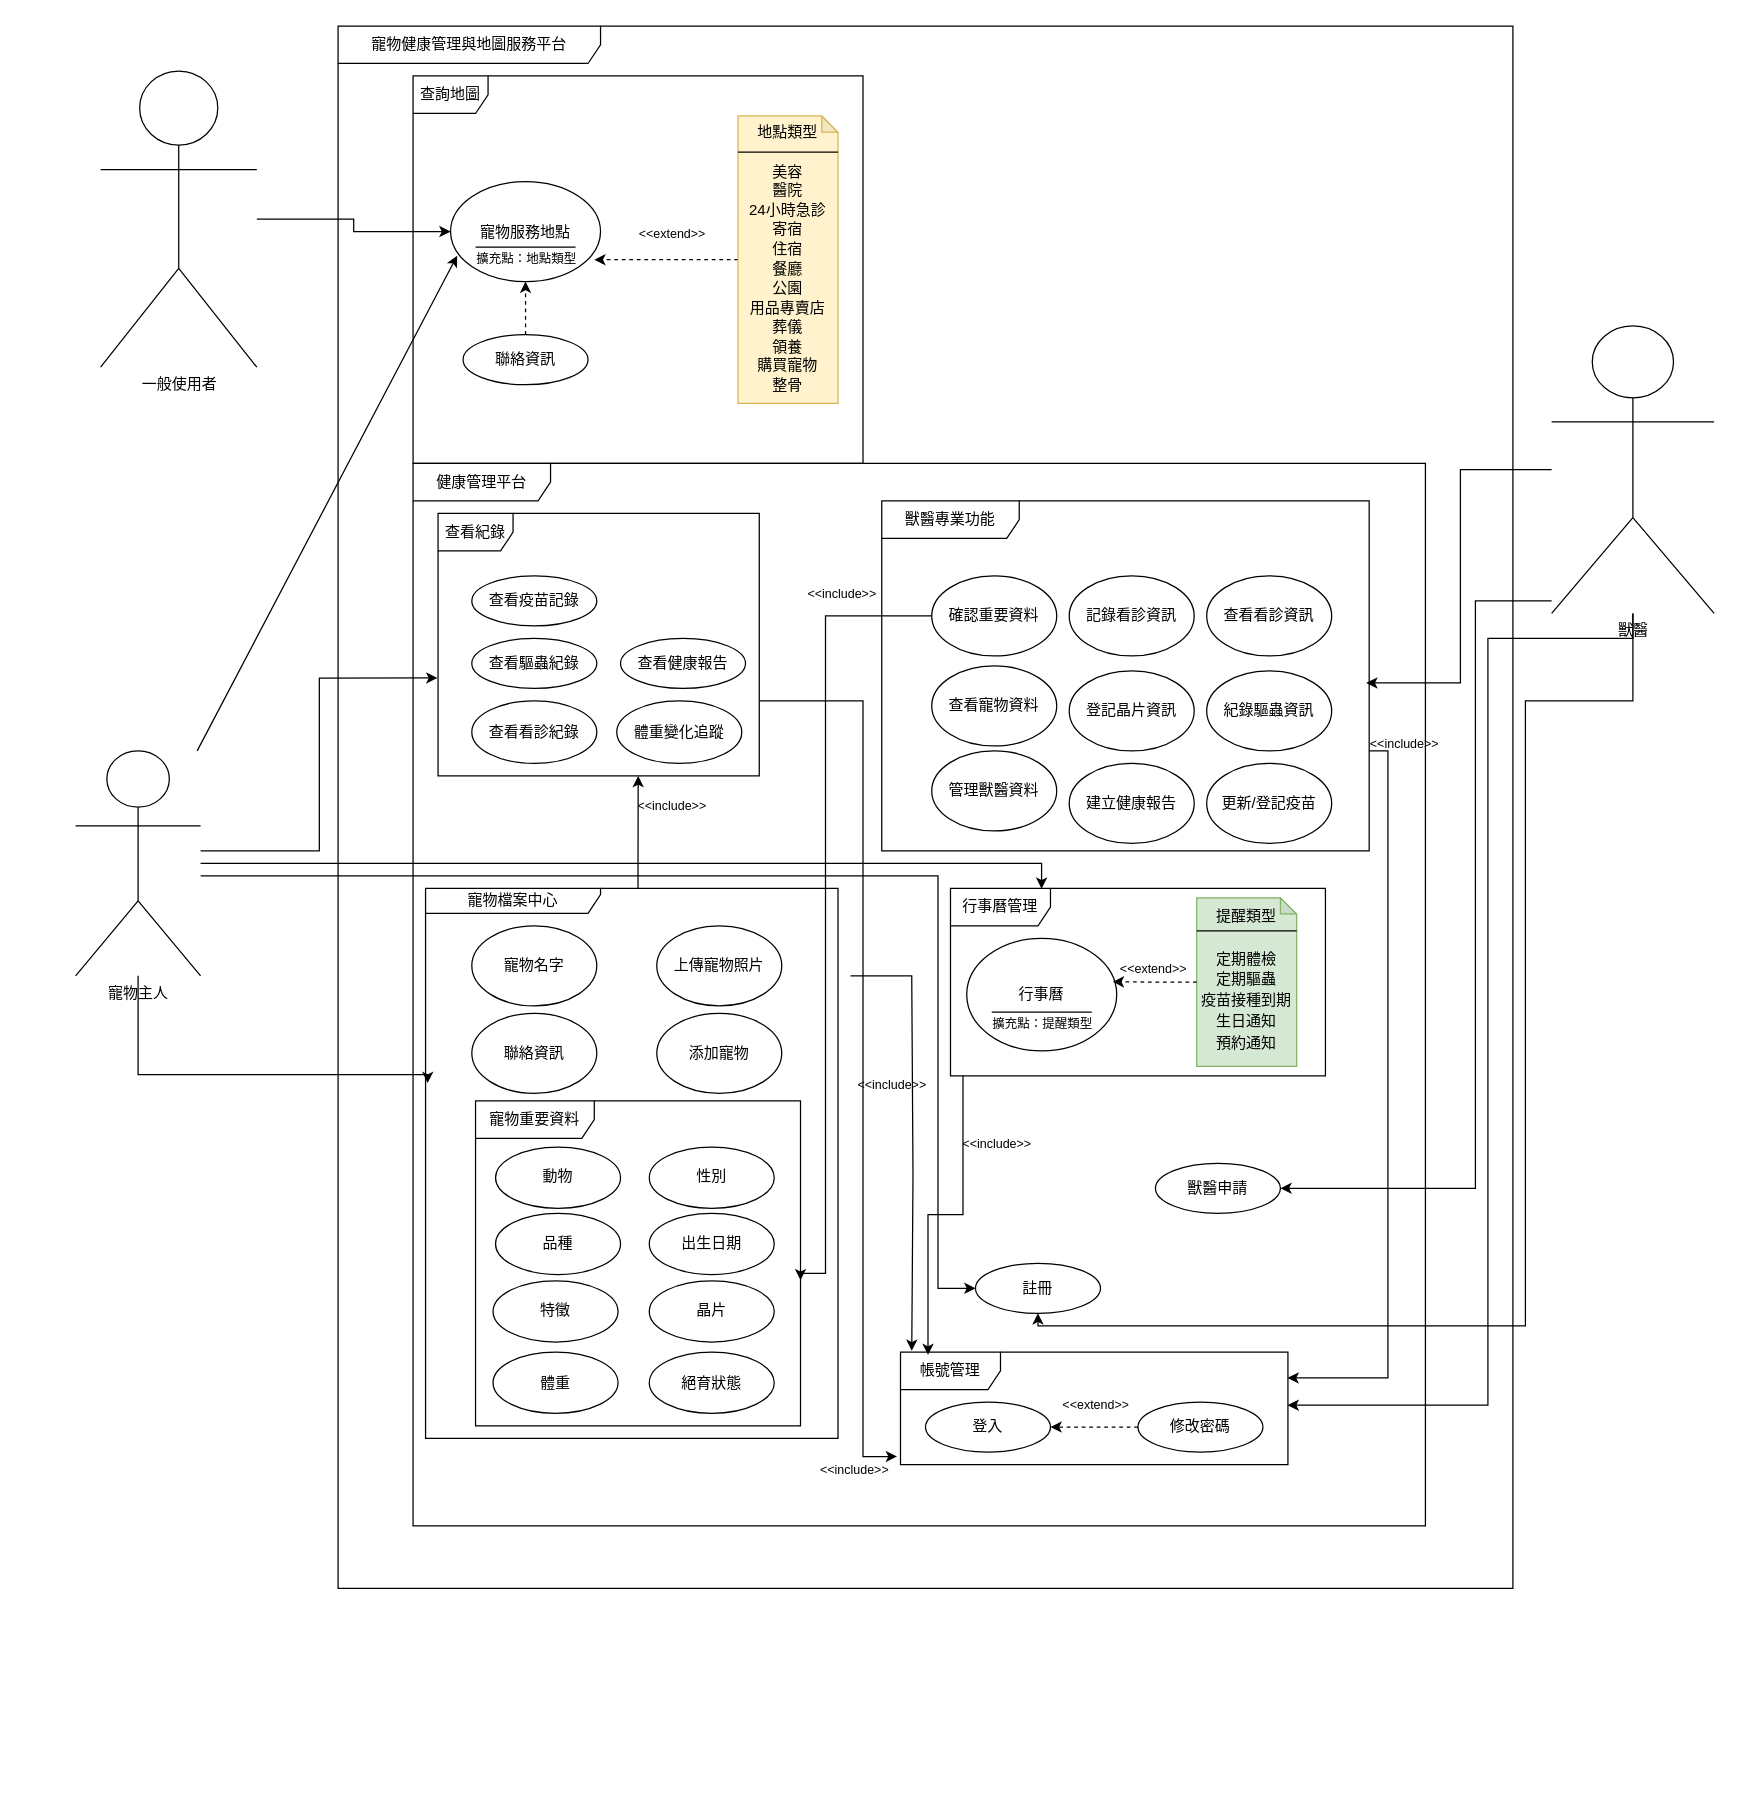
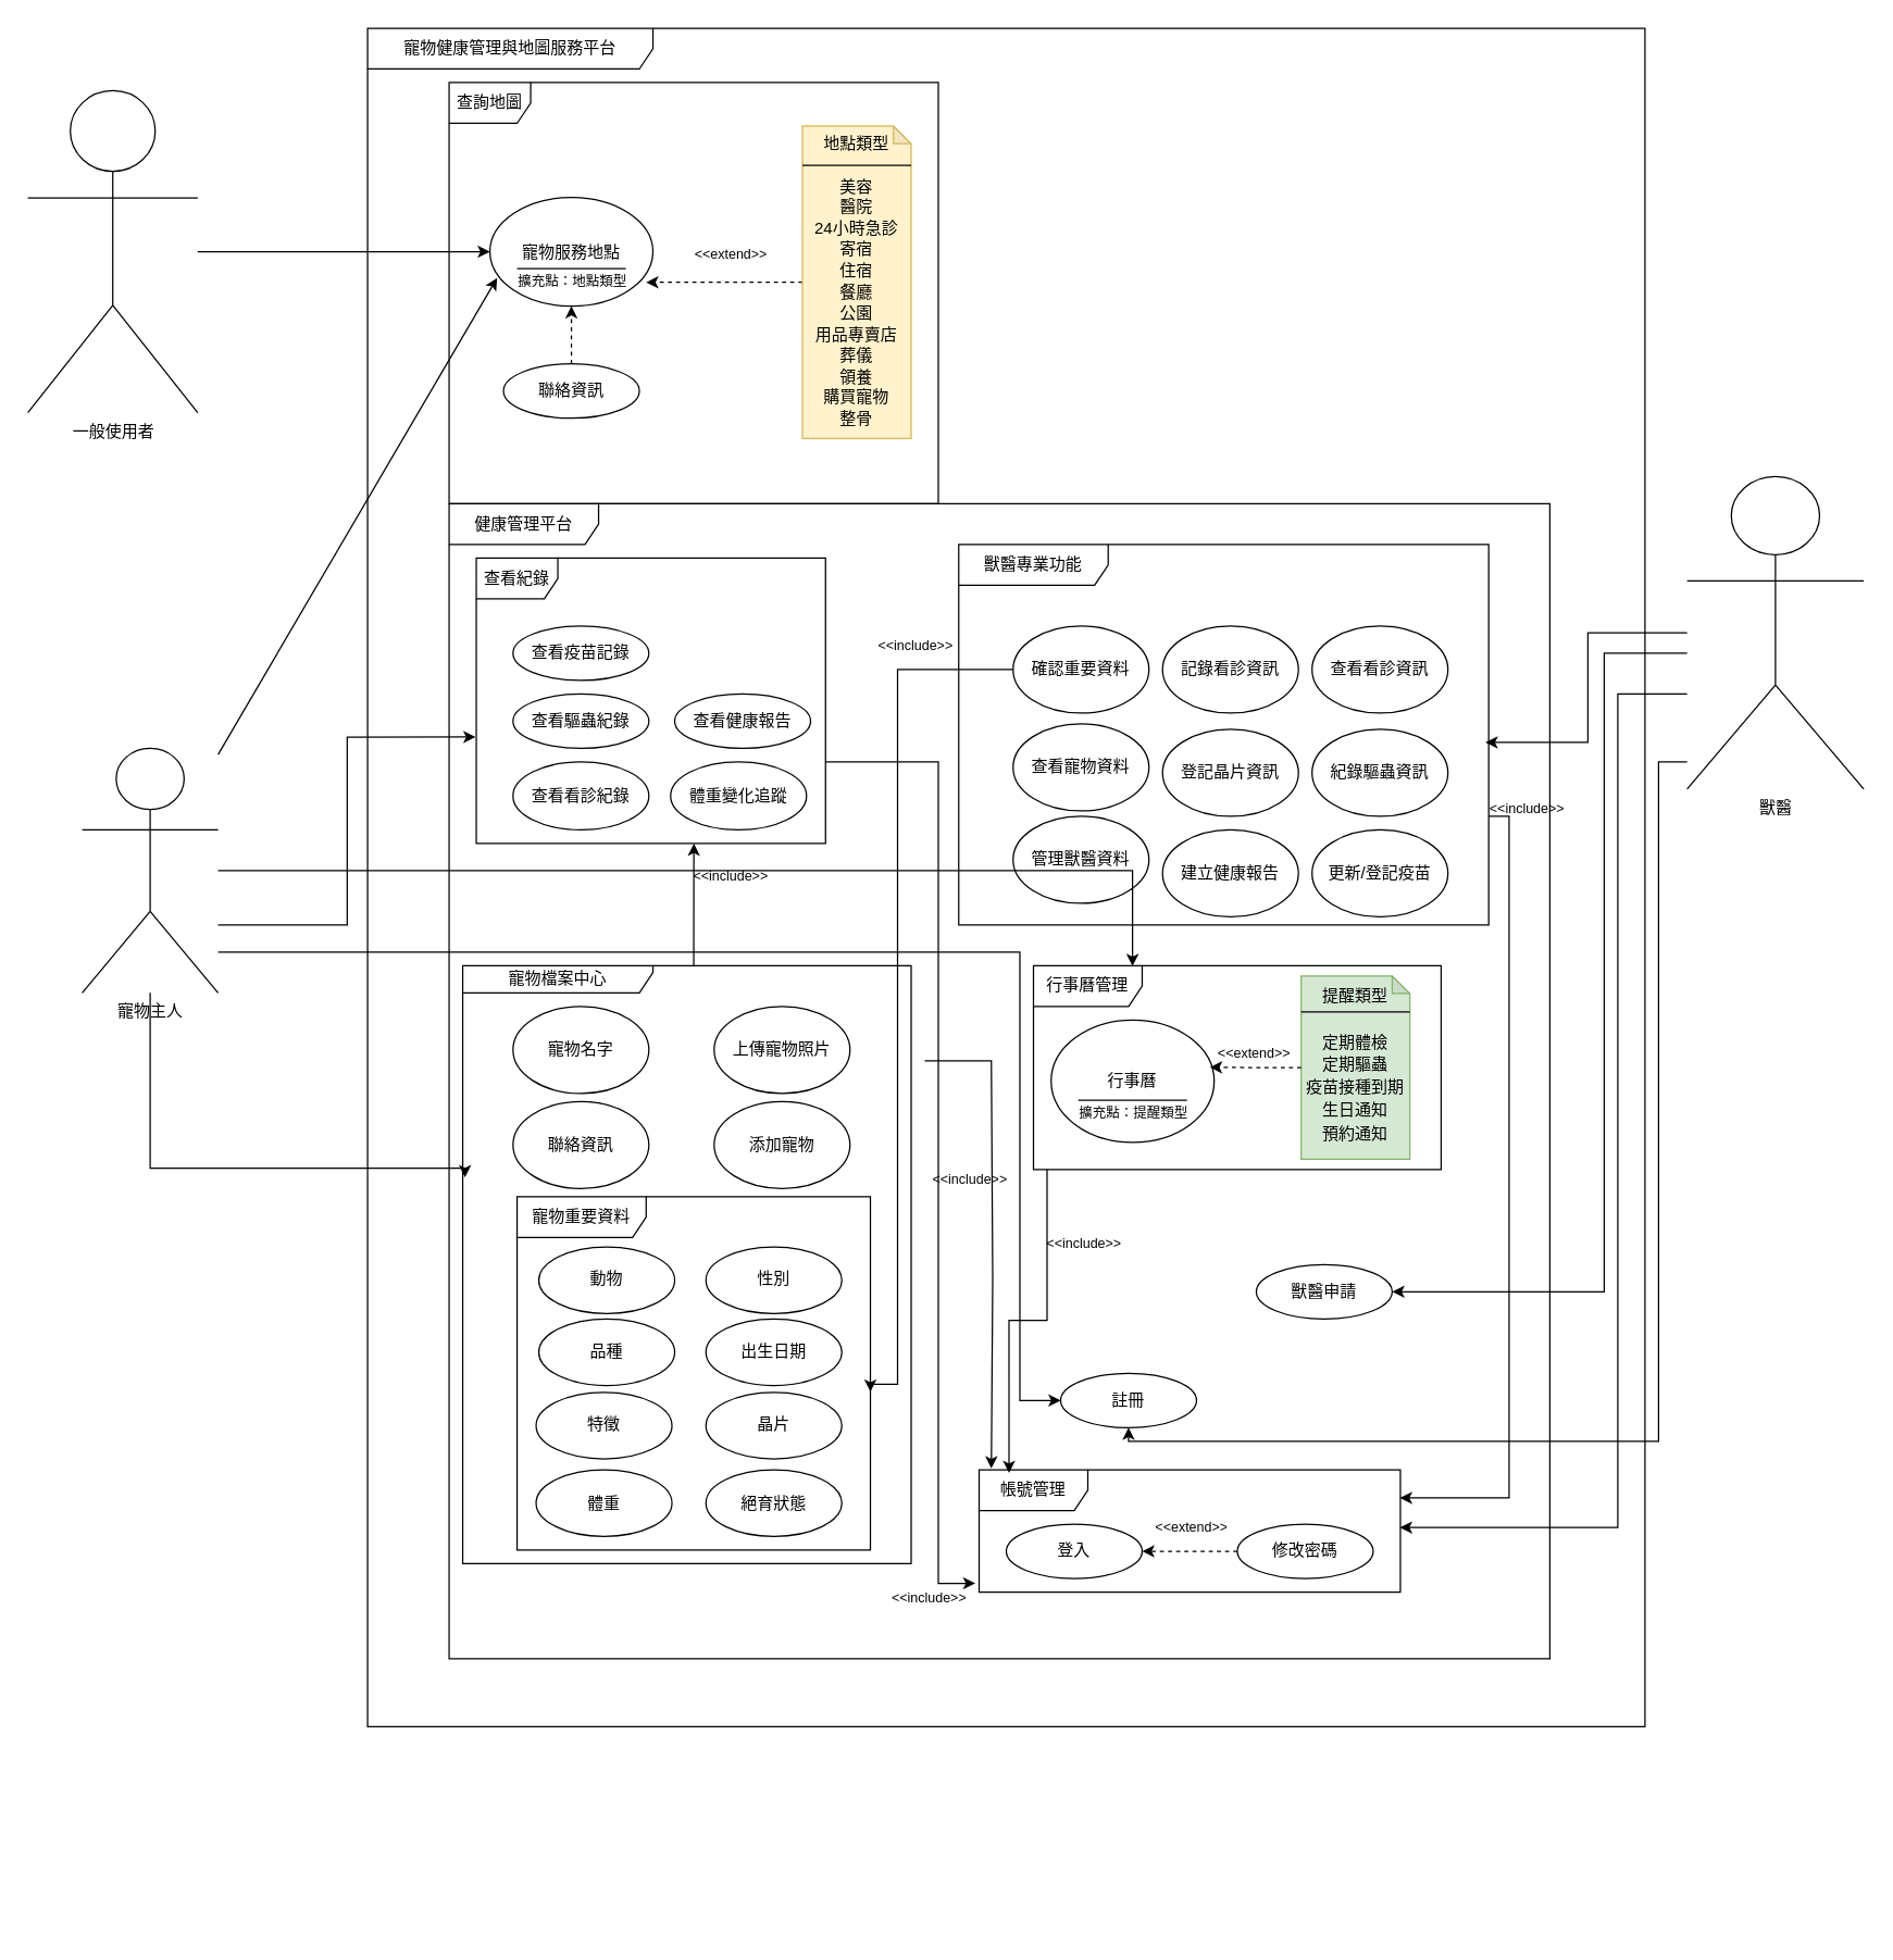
- <mxCell id="3" value="一般使用者" style="shape=umlActor;verticalLabelPosition=bottom;verticalAlign=top;html=1;" vertex="1" parent="1"><mxGeometry x="80" y="56" width="125" height="237" as="geometry" /></mxCell>
+ <mxCell id="3" value="一般使用者" style="shape=umlActor;verticalLabelPosition=bottom;verticalAlign=top;html=1;" vertex="1" parent="1"><mxGeometry x="20" y="66" width="125" height="237" as="geometry" /></mxCell>
- <mxCell id="8" value="獸醫" style="shape=umlActor;verticalLabelPosition=bottom;verticalAlign=top;html=1;" vertex="1" parent="1"><mxGeometry x="1241" y="260" width="130" height="230" as="geometry" /></mxCell>
+ <mxCell id="8" value="獸醫" style="shape=umlActor;verticalLabelPosition=bottom;verticalAlign=top;html=1;" vertex="1" parent="1"><mxGeometry x="1241" y="350" width="130" height="230" as="geometry" /></mxCell>
- <mxCell id="5" value="寵物主人" style="shape=umlActor;verticalLabelPosition=bottom;verticalAlign=top;html=1;" vertex="1" parent="1"><mxGeometry x="60" y="600" width="100" height="180" as="geometry" /></mxCell>
+ <mxCell id="5" value="寵物主人" style="shape=umlActor;verticalLabelPosition=bottom;verticalAlign=top;html=1;" vertex="1" parent="1"><mxGeometry x="60" y="550" width="100" height="180" as="geometry" /></mxCell>
